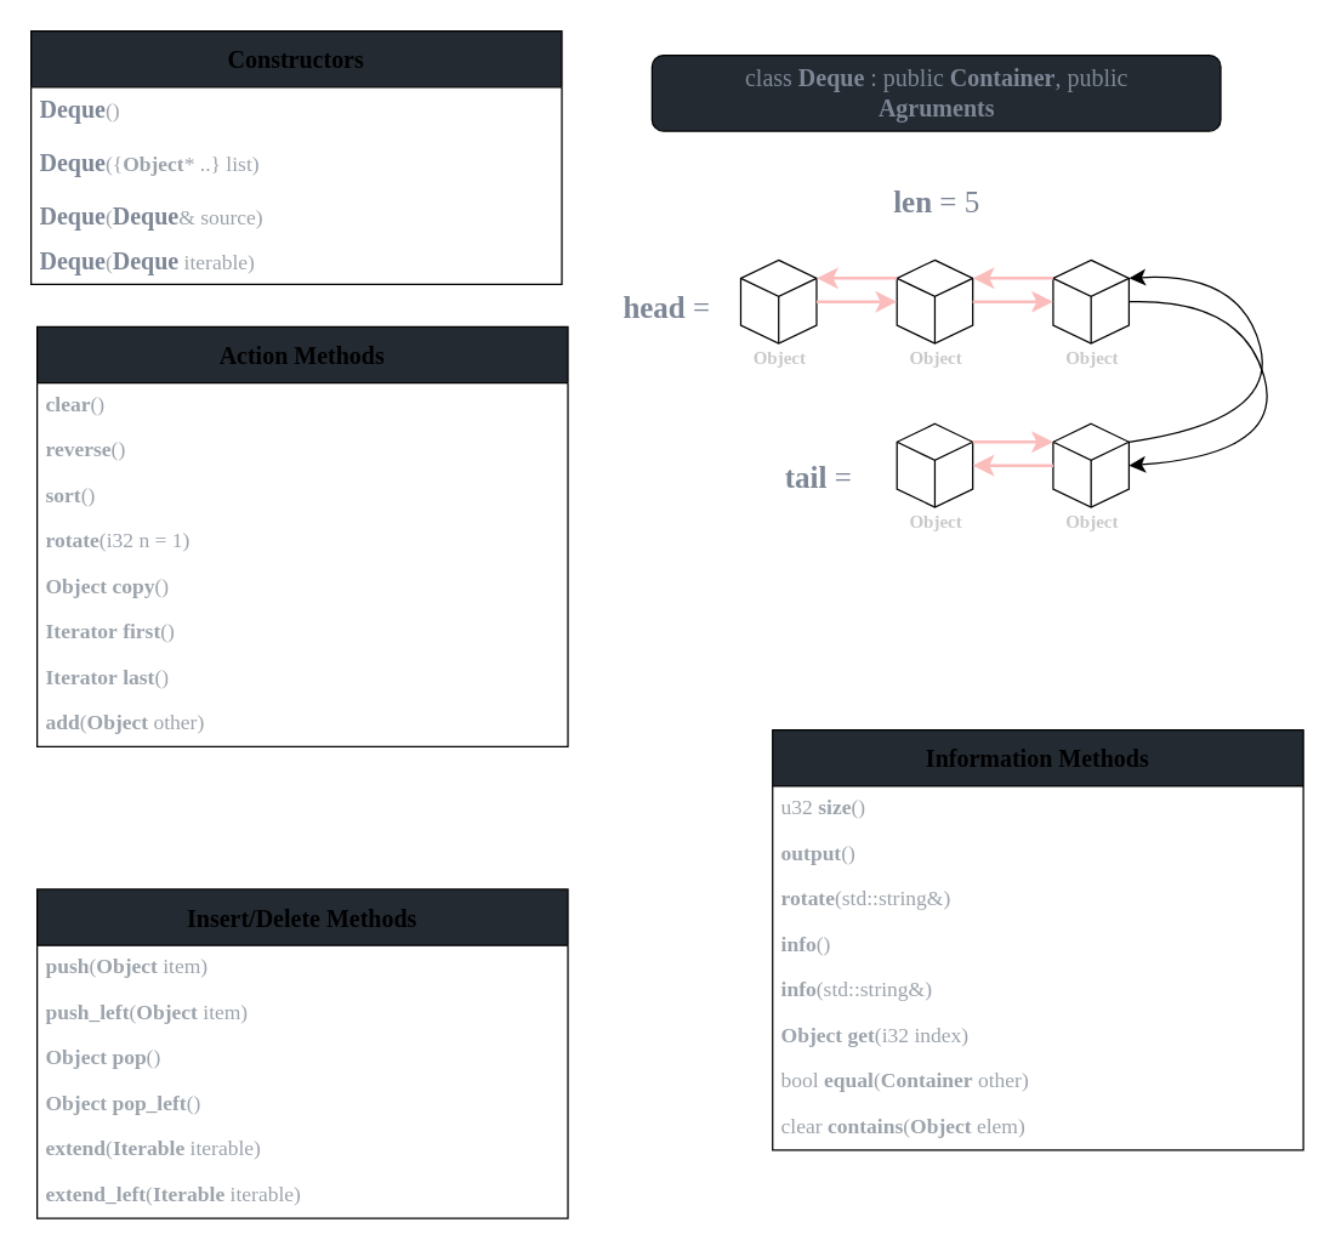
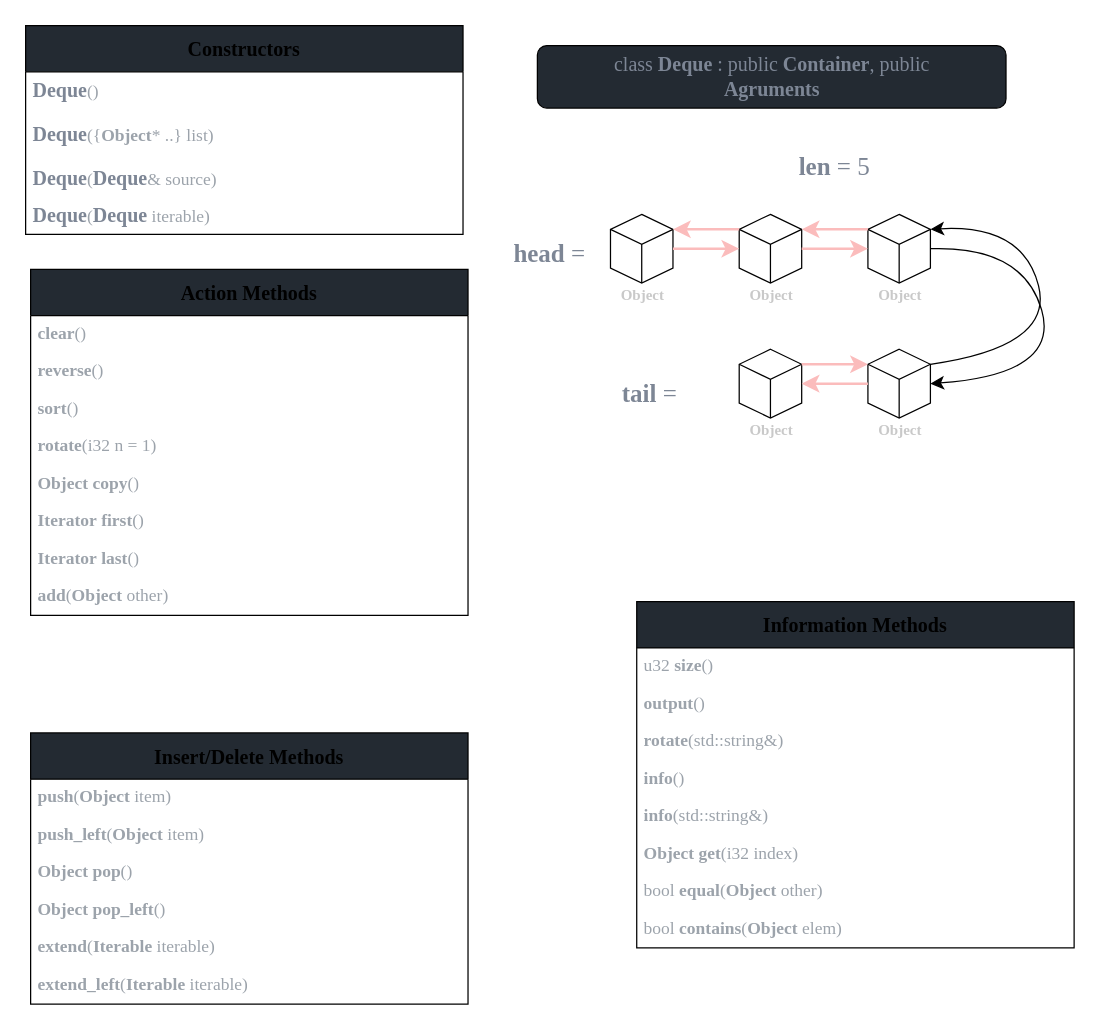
- <mxCell id="36" value="&lt;font style=&quot;font-size: 20px;&quot; face=&quot;Space Mono&quot;&gt;len&lt;/font&gt;&lt;font style=&quot;font-size: 20px; font-weight: normal;&quot; face=&quot;Space Mono&quot;&gt; = 5&lt;/font&gt;" style="text;strokeColor=none;fillColor=none;html=1;fontSize=24;fontStyle=1;verticalAlign=middle;align=center;fontColor=#7d8695;" parent="1" vertex="1"><mxGeometry x="532" y="112" width="170" height="40" as="geometry" /></mxCell>
+ <mxCell id="36" value="&lt;font style=&quot;font-size: 20px;&quot; face=&quot;Space Mono&quot;&gt;len&lt;/font&gt;&lt;font style=&quot;font-size: 20px; font-weight: normal;&quot; face=&quot;Space Mono&quot;&gt; = 5&lt;/font&gt;" style="text;strokeColor=none;fillColor=none;html=1;fontSize=24;fontStyle=1;verticalAlign=middle;align=center;fontColor=#7d8695;" parent="1" vertex="1"><mxGeometry x="582" y="112" width="170" height="40" as="geometry" /></mxCell>
- <mxCell id="60" value="&lt;font style=&quot;font-size: 20px;&quot; face=&quot;Space Mono&quot;&gt;tail&lt;span style=&quot;font-weight: normal;&quot;&gt; =&lt;/span&gt;&lt;/font&gt;" style="text;strokeColor=none;fillColor=none;html=1;fontSize=24;fontStyle=1;verticalAlign=middle;align=center;fontColor=#7d8695;" vertex="1" parent="1"><mxGeometry x="495" y="294" width="87" height="40" as="geometry" /></mxCell>
+ <mxCell id="60" value="&lt;font style=&quot;font-size: 20px;&quot; face=&quot;Space Mono&quot;&gt;tail&lt;span style=&quot;font-weight: normal;&quot;&gt; =&lt;/span&gt;&lt;/font&gt;" style="text;strokeColor=none;fillColor=none;html=1;fontSize=24;fontStyle=1;verticalAlign=middle;align=center;fontColor=#7d8695;" vertex="1" parent="1"><mxGeometry x="475" y="294" width="87" height="40" as="geometry" /></mxCell>
- <mxCell id="24" value="&lt;font style=&quot;font-size: 14px;&quot;&gt;bool &lt;b&gt;equal&lt;/b&gt;(&lt;b&gt;Container&lt;/b&gt;&amp;nbsp;other)&lt;/font&gt;" style="text;strokeColor=none;fillColor=none;align=left;verticalAlign=middle;spacingLeft=4;spacingRight=4;overflow=hidden;points=[[0,0.5],[1,0.5]];portConstraint=eastwest;rotatable=0;whiteSpace=wrap;html=1;fontFamily=Space Mono;fontSize=14;fontColor=#9CA3AB;" parent="17" vertex="1"><mxGeometry y="217" width="350" height="30" as="geometry" /></mxCell>
+ <mxCell id="24" value="&lt;font style=&quot;font-size: 14px;&quot;&gt;bool &lt;b&gt;equal&lt;/b&gt;(&lt;b&gt;Object&lt;/b&gt;&amp;nbsp;other)&lt;/font&gt;" style="text;strokeColor=none;fillColor=none;align=left;verticalAlign=middle;spacingLeft=4;spacingRight=4;overflow=hidden;points=[[0,0.5],[1,0.5]];portConstraint=eastwest;rotatable=0;whiteSpace=wrap;html=1;fontFamily=Space Mono;fontSize=14;fontColor=#9CA3AB;" parent="17" vertex="1"><mxGeometry y="217" width="350" height="30" as="geometry" /></mxCell>
- <mxCell id="25" value="&lt;font style=&quot;font-size: 14px;&quot;&gt;clear &lt;b&gt;contains&lt;/b&gt;(&lt;b&gt;Object&lt;/b&gt;&amp;nbsp;elem)&lt;/font&gt;" style="text;strokeColor=none;fillColor=none;align=left;verticalAlign=middle;spacingLeft=4;spacingRight=4;overflow=hidden;points=[[0,0.5],[1,0.5]];portConstraint=eastwest;rotatable=0;whiteSpace=wrap;html=1;fontFamily=Space Mono;fontSize=14;fontColor=#9CA3AB;" parent="17" vertex="1"><mxGeometry y="247" width="350" height="30" as="geometry" /></mxCell>
+ <mxCell id="25" value="&lt;font style=&quot;font-size: 14px;&quot;&gt;bool &lt;b&gt;contains&lt;/b&gt;(&lt;b&gt;Object&lt;/b&gt;&amp;nbsp;elem)&lt;/font&gt;" style="text;strokeColor=none;fillColor=none;align=left;verticalAlign=middle;spacingLeft=4;spacingRight=4;overflow=hidden;points=[[0,0.5],[1,0.5]];portConstraint=eastwest;rotatable=0;whiteSpace=wrap;html=1;fontFamily=Space Mono;fontSize=14;fontColor=#9CA3AB;" parent="17" vertex="1"><mxGeometry y="247" width="350" height="30" as="geometry" /></mxCell>
